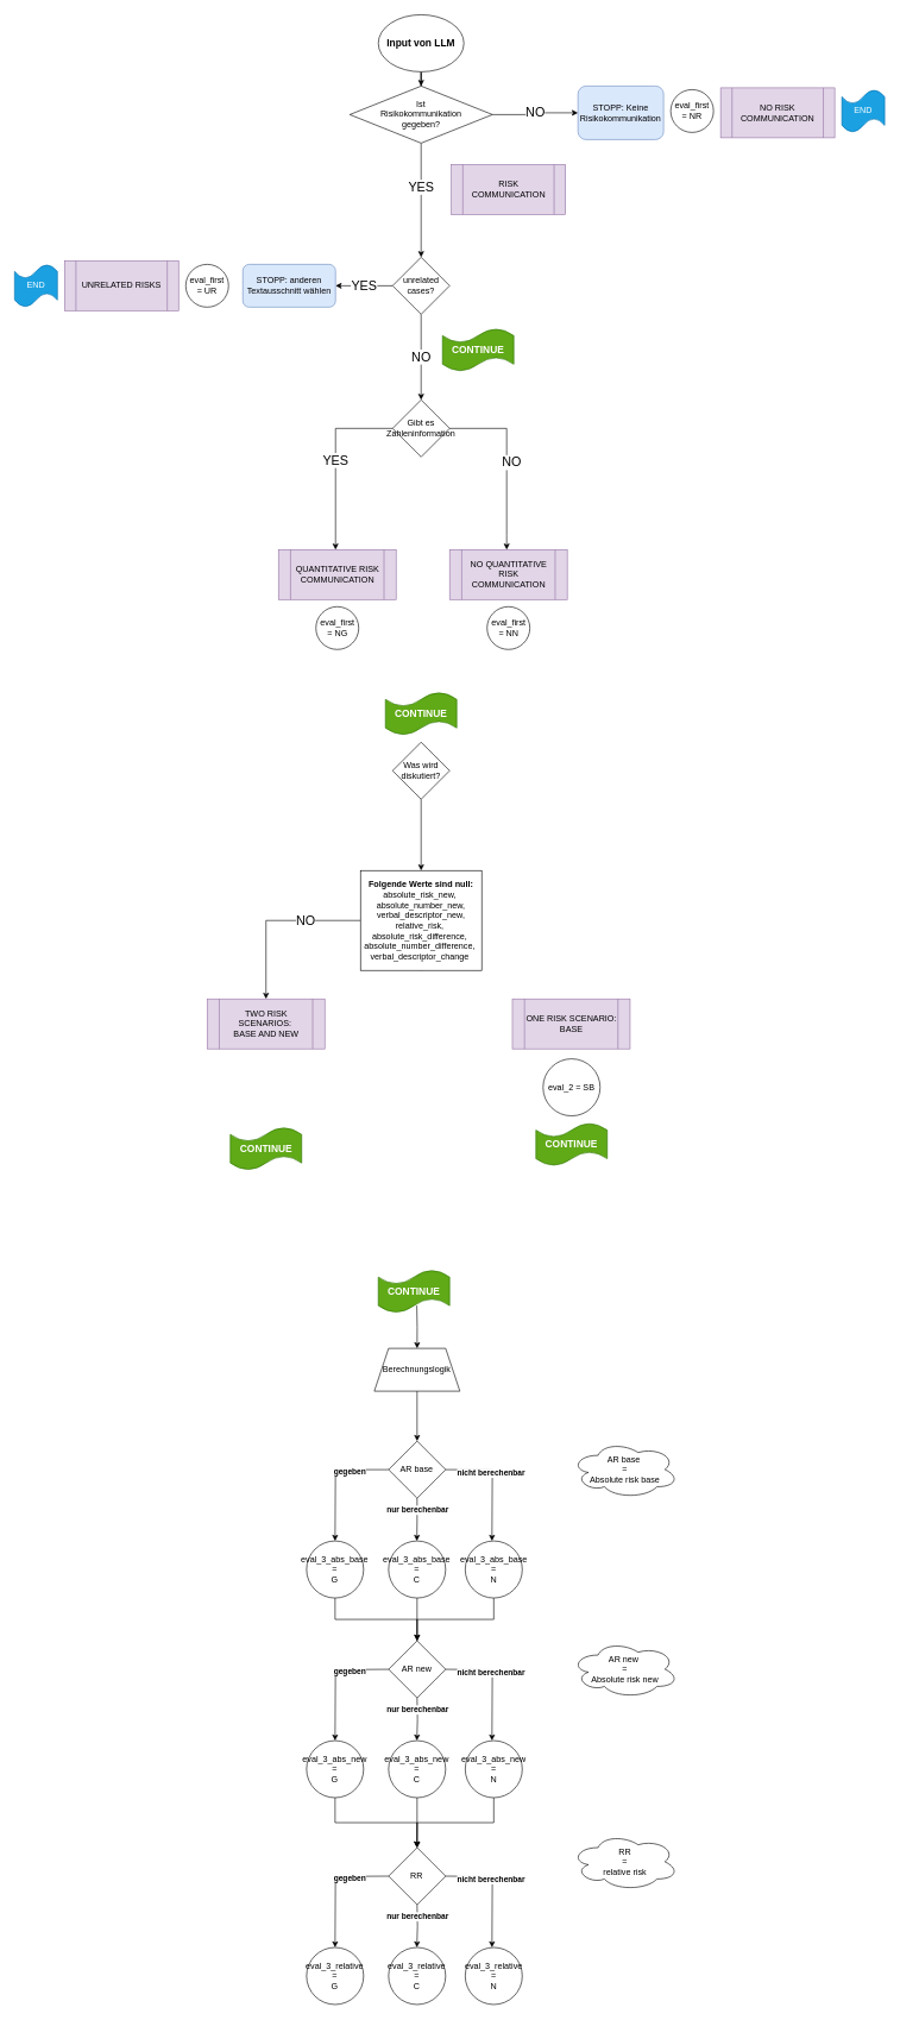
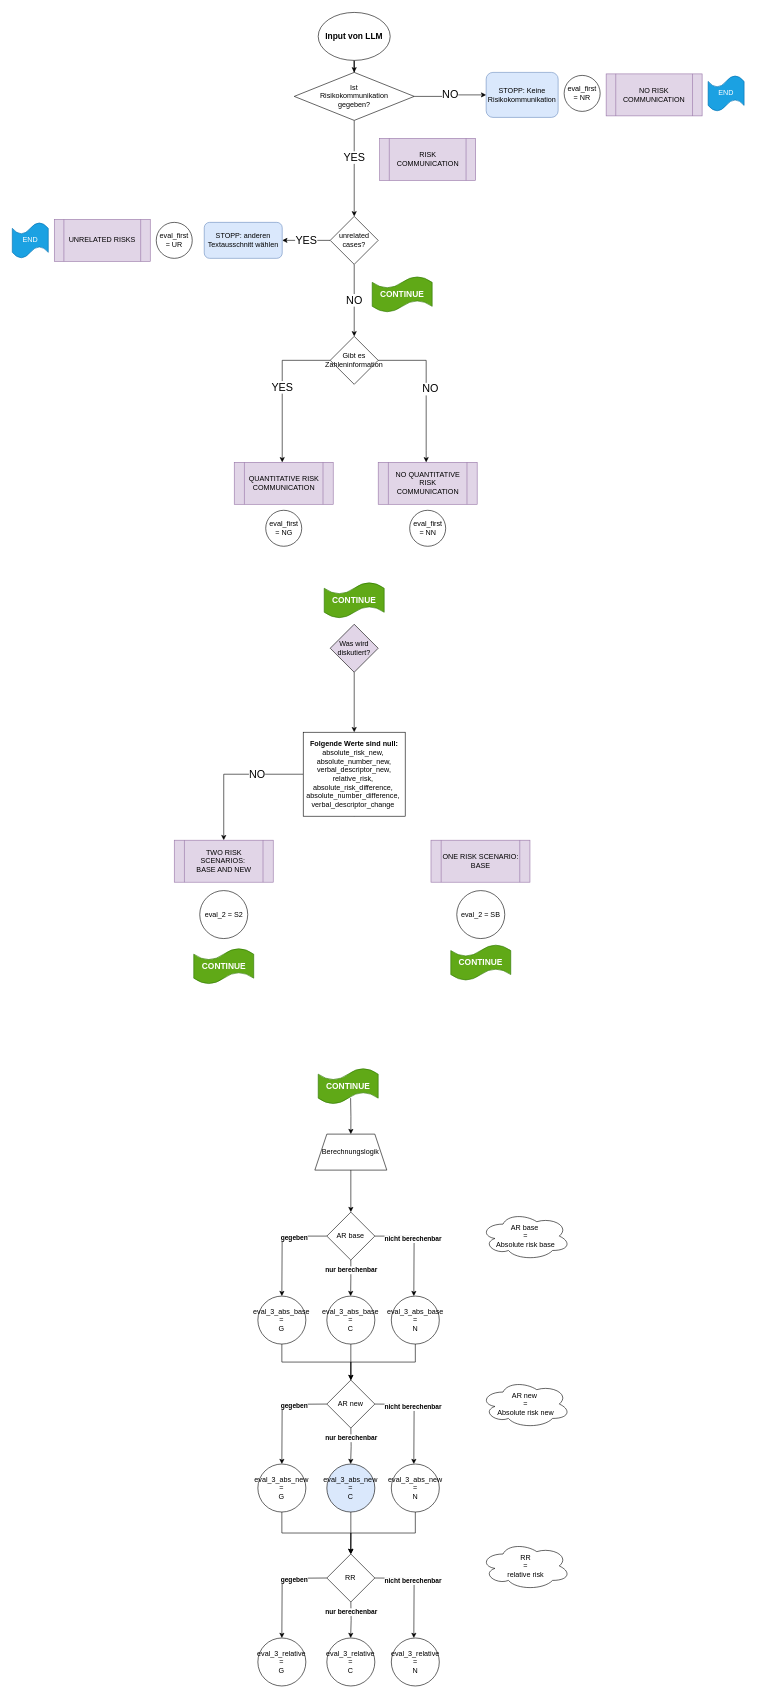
- <mxCell id="29" value="Was wird diskutiert?" style="rhombus;whiteSpace=wrap;html=1;" parent="1" vertex="1"><mxGeometry x="550" y="1040" width="80" height="80" as="geometry" /></mxCell>
+ <mxCell id="29" value="Was wird diskutiert?" style="rhombus;whiteSpace=wrap;html=1;fillColor=#e1d5e7;" parent="1" vertex="1"><mxGeometry x="550" y="1040" width="80" height="80" as="geometry" /></mxCell>
+ <mxCell id="39" value="eval_2 = S2" style="ellipse;whiteSpace=wrap;html=1;" parent="1" vertex="1"><mxGeometry x="332.5" y="1484" width="80" height="80" as="geometry" /></mxCell>
- <mxCell id="64" value="eval_3_abs_new =&lt;div&gt;C&lt;/div&gt;" style="ellipse;whiteSpace=wrap;html=1;" parent="1" vertex="1"><mxGeometry x="544.38" y="2440" width="80" height="80" as="geometry" /></mxCell>
+ <mxCell id="64" value="eval_3_abs_new =&lt;div&gt;C&lt;/div&gt;" style="ellipse;whiteSpace=wrap;html=1;fillColor=#dae8fc;" parent="1" vertex="1"><mxGeometry x="544.38" y="2440" width="80" height="80" as="geometry" /></mxCell>
